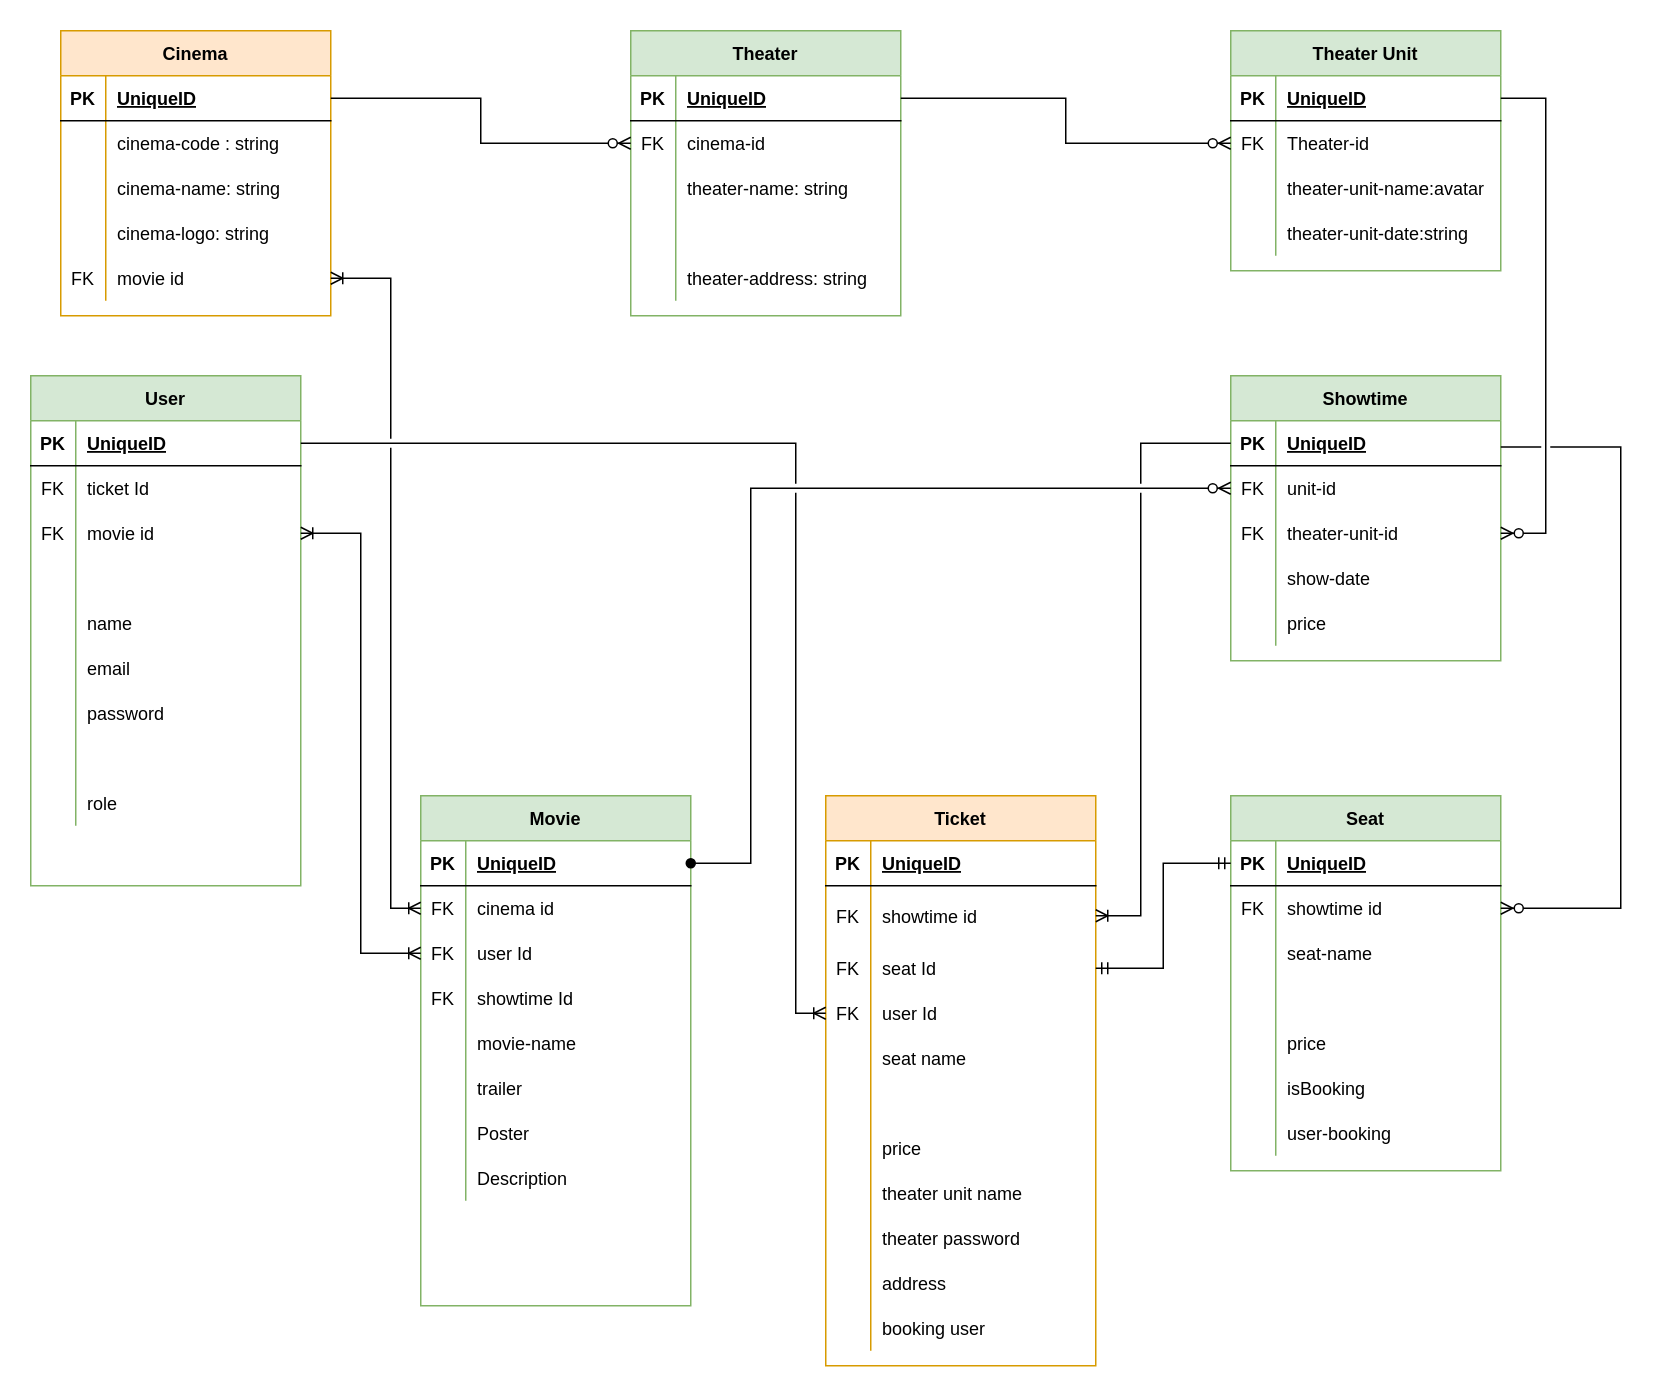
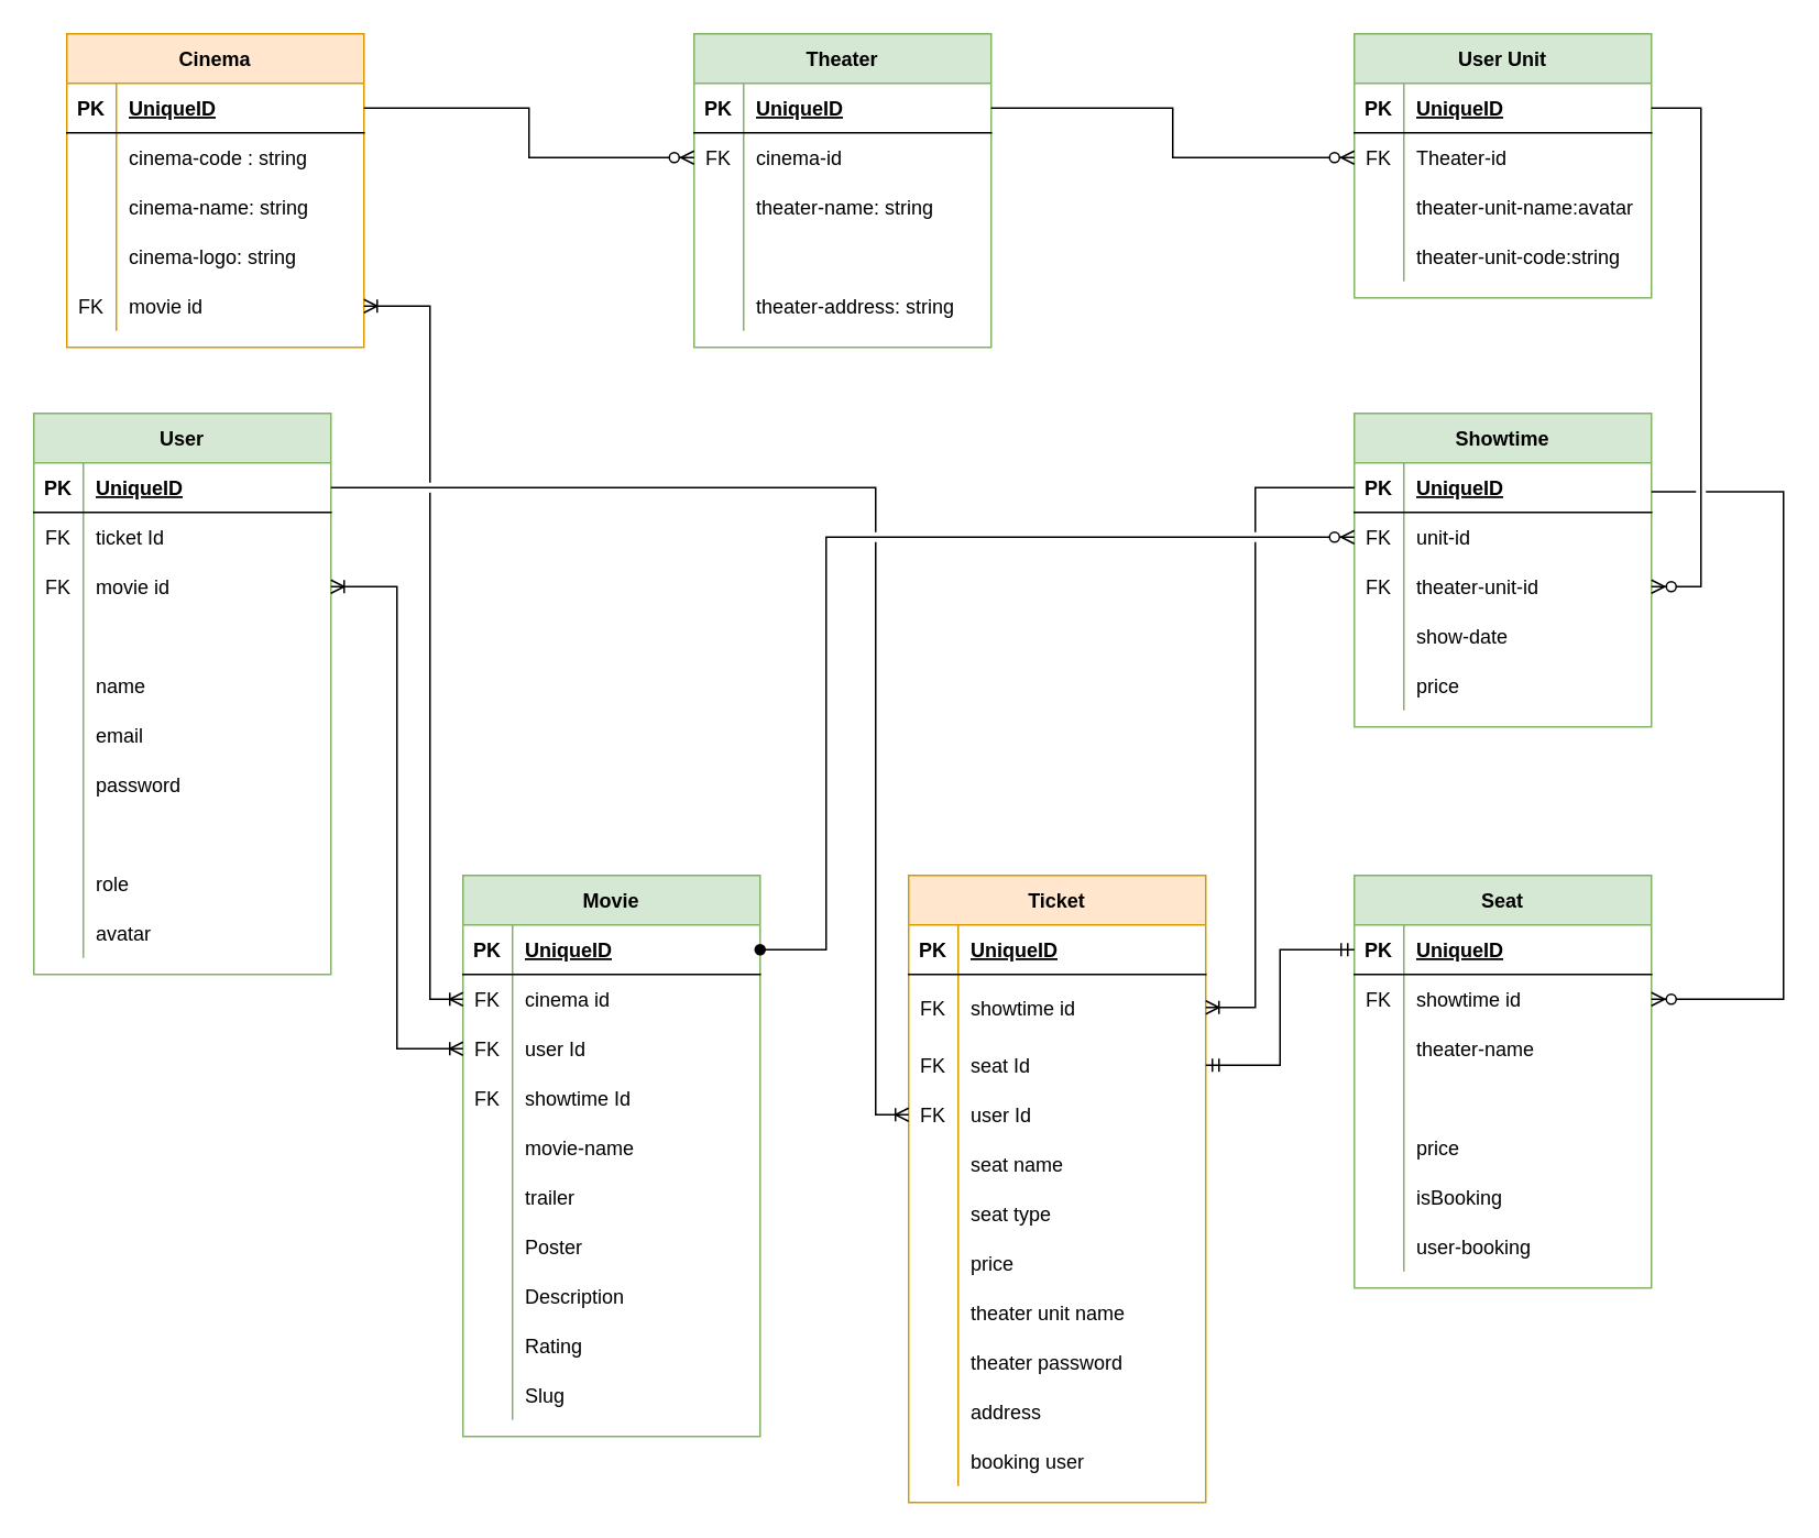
- <mxCell id="33" value="Theater Unit" style="shape=table;startSize=30;container=1;collapsible=1;childLayout=tableLayout;fixedRows=1;rowLines=0;fontStyle=1;align=center;resizeLast=1;fillColor=#d5e8d4;strokeColor=#82b366;fontColor=default;" parent="1" vertex="1"><mxGeometry x="820" y="20" width="180" height="160" as="geometry" /></mxCell>
+ <mxCell id="33" value="User Unit" style="shape=table;startSize=30;container=1;collapsible=1;childLayout=tableLayout;fixedRows=1;rowLines=0;fontStyle=1;align=center;resizeLast=1;fillColor=#d5e8d4;strokeColor=#82b366;fontColor=default;" parent="1" vertex="1"><mxGeometry x="820" y="20" width="180" height="160" as="geometry" /></mxCell>
- <mxCell id="45" value="theater-unit-date:string" style="shape=partialRectangle;connectable=0;fillColor=none;top=0;left=0;bottom=0;right=0;align=left;spacingLeft=6;overflow=hidden;strokeColor=default;fontColor=default;" parent="43" vertex="1"><mxGeometry x="30" width="150" height="30" as="geometry"><mxRectangle width="150" height="30" as="alternateBounds" /></mxGeometry></mxCell>
+ <mxCell id="45" value="theater-unit-code:string" style="shape=partialRectangle;connectable=0;fillColor=none;top=0;left=0;bottom=0;right=0;align=left;spacingLeft=6;overflow=hidden;strokeColor=default;fontColor=default;" parent="43" vertex="1"><mxGeometry x="30" width="150" height="30" as="geometry"><mxRectangle width="150" height="30" as="alternateBounds" /></mxGeometry></mxCell>
+ <mxCell id="143" value="avatar" style="shape=partialRectangle;connectable=0;fillColor=none;top=0;left=0;bottom=0;right=0;align=left;spacingLeft=6;overflow=hidden;strokeColor=default;fontColor=default;" parent="141" vertex="1"><mxGeometry x="30" width="150" height="30" as="geometry"><mxRectangle width="150" height="30" as="alternateBounds" /></mxGeometry></mxCell>
- <mxCell id="71" value="seat-name" style="shape=partialRectangle;connectable=0;fillColor=none;top=0;left=0;bottom=0;right=0;align=left;spacingLeft=6;overflow=hidden;fontColor=default;" parent="69" vertex="1"><mxGeometry x="30" width="150" height="30" as="geometry"><mxRectangle width="150" height="30" as="alternateBounds" /></mxGeometry></mxCell>
+ <mxCell id="71" value="theater-name" style="shape=partialRectangle;connectable=0;fillColor=none;top=0;left=0;bottom=0;right=0;align=left;spacingLeft=6;overflow=hidden;fontColor=default;" parent="69" vertex="1"><mxGeometry x="30" width="150" height="30" as="geometry"><mxRectangle width="150" height="30" as="alternateBounds" /></mxGeometry></mxCell>
+ <mxCell id="162" value="seat type" style="shape=partialRectangle;connectable=0;fillColor=none;top=0;left=0;bottom=0;right=0;align=left;spacingLeft=6;overflow=hidden;fontColor=default;" parent="160" vertex="1"><mxGeometry x="30" width="150" height="30" as="geometry"><mxRectangle width="150" height="30" as="alternateBounds" /></mxGeometry></mxCell>
+ <mxCell id="110" value="Rating" style="shape=partialRectangle;connectable=0;fillColor=none;top=0;left=0;bottom=0;right=0;align=left;spacingLeft=6;overflow=hidden;strokeColor=default;fontColor=default;" parent="108" vertex="1"><mxGeometry x="30" width="150" height="30" as="geometry"><mxRectangle width="150" height="30" as="alternateBounds" /></mxGeometry></mxCell>
+ <mxCell id="113" value="Slug" style="shape=partialRectangle;connectable=0;fillColor=none;top=0;left=0;bottom=0;right=0;align=left;spacingLeft=6;overflow=hidden;strokeColor=default;fontColor=default;" parent="111" vertex="1"><mxGeometry x="30" width="150" height="30" as="geometry"><mxRectangle width="150" height="30" as="alternateBounds" /></mxGeometry></mxCell>
